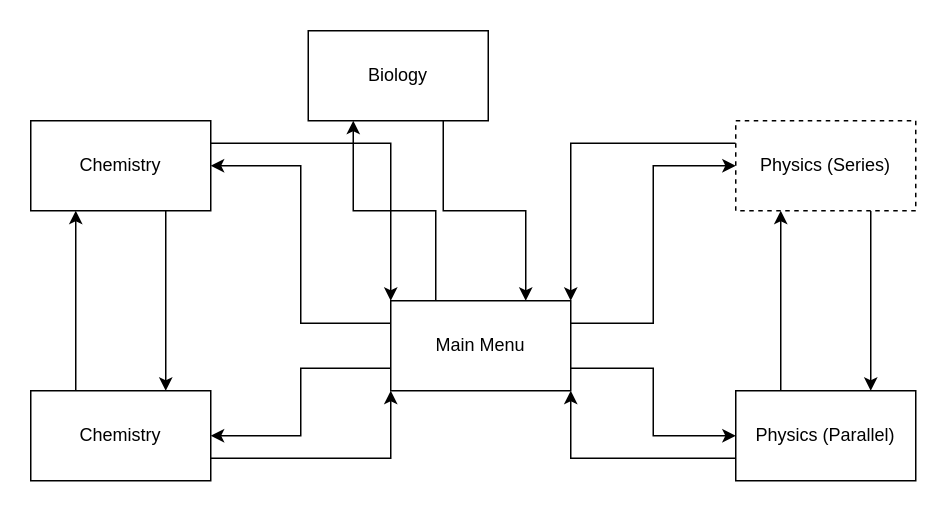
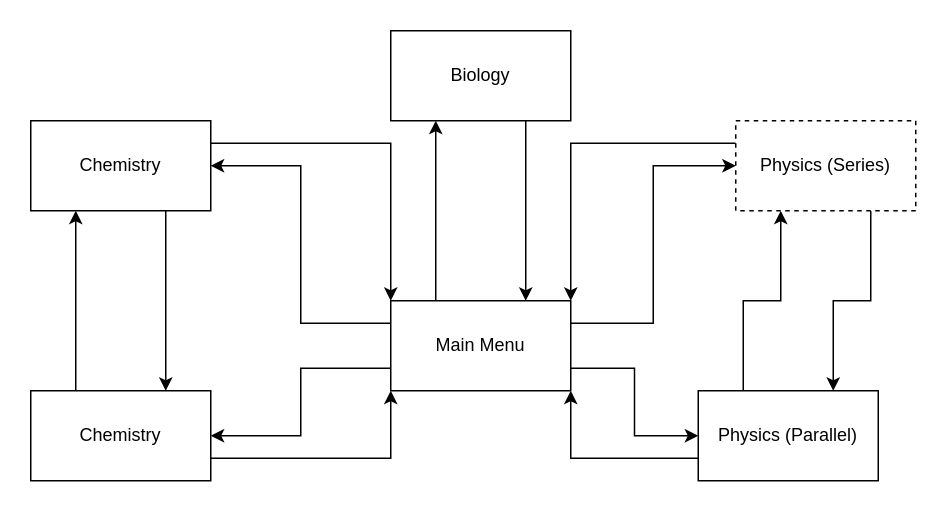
- <mxCell id="6" value="Biology" style="rounded=0;whiteSpace=wrap;html=1;" vertex="1" parent="1"><mxGeometry x="205" y="20" width="120" height="60" as="geometry" /></mxCell>
+ <mxCell id="6" value="Biology" style="rounded=0;whiteSpace=wrap;html=1;" vertex="1" parent="1"><mxGeometry x="260" y="20" width="120" height="60" as="geometry" /></mxCell>
- <mxCell id="4" value="Physics (Parallel)" style="rounded=0;whiteSpace=wrap;html=1;" vertex="1" parent="1"><mxGeometry x="490" y="260" width="120" height="60" as="geometry" /></mxCell>
+ <mxCell id="4" value="Physics (Parallel)" style="rounded=0;whiteSpace=wrap;html=1;" vertex="1" parent="1"><mxGeometry x="465" y="260" width="120" height="60" as="geometry" /></mxCell>
